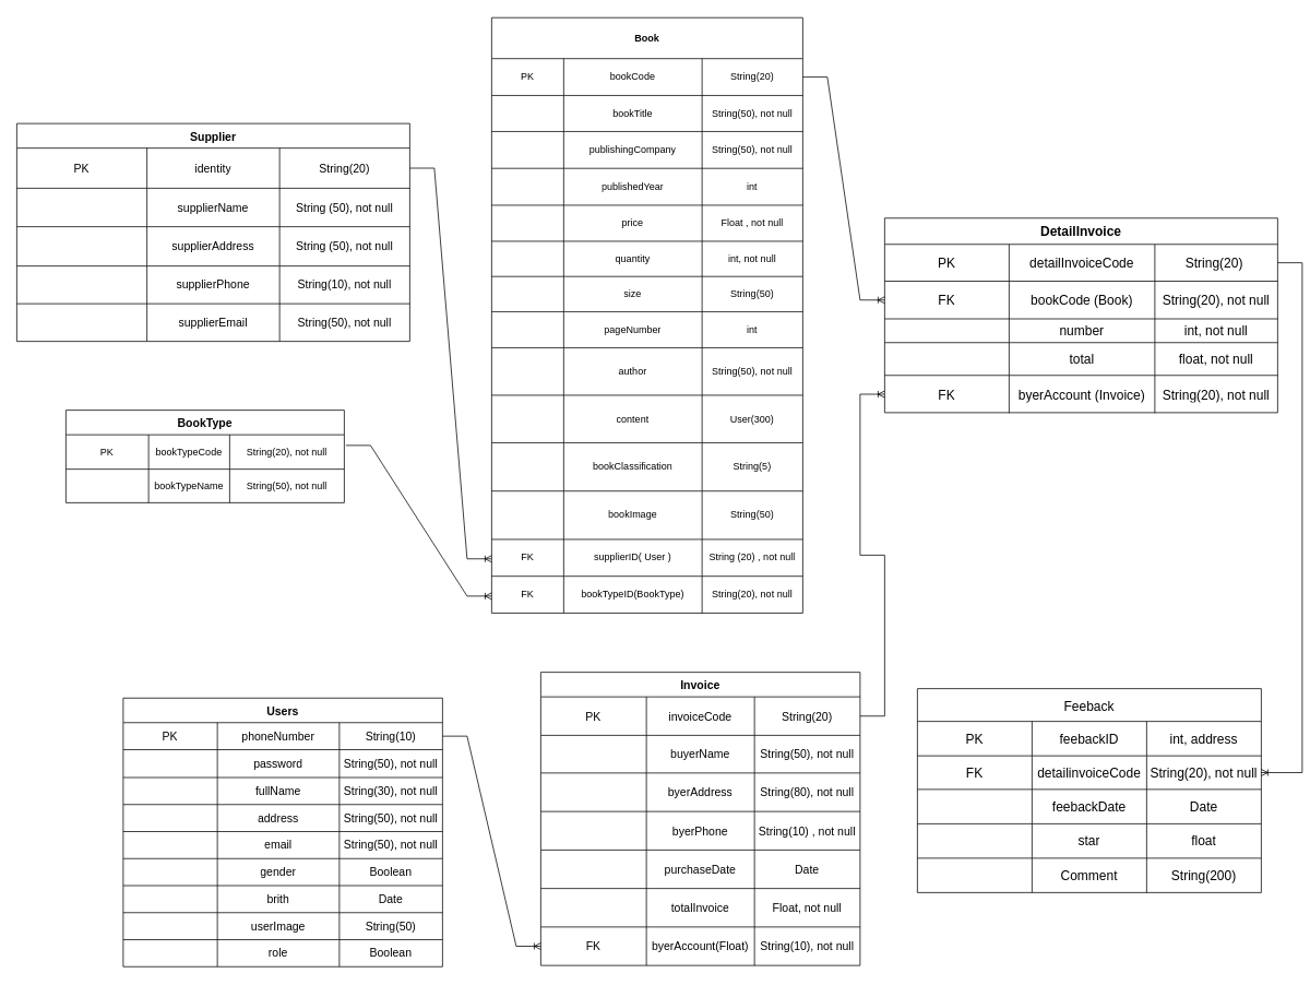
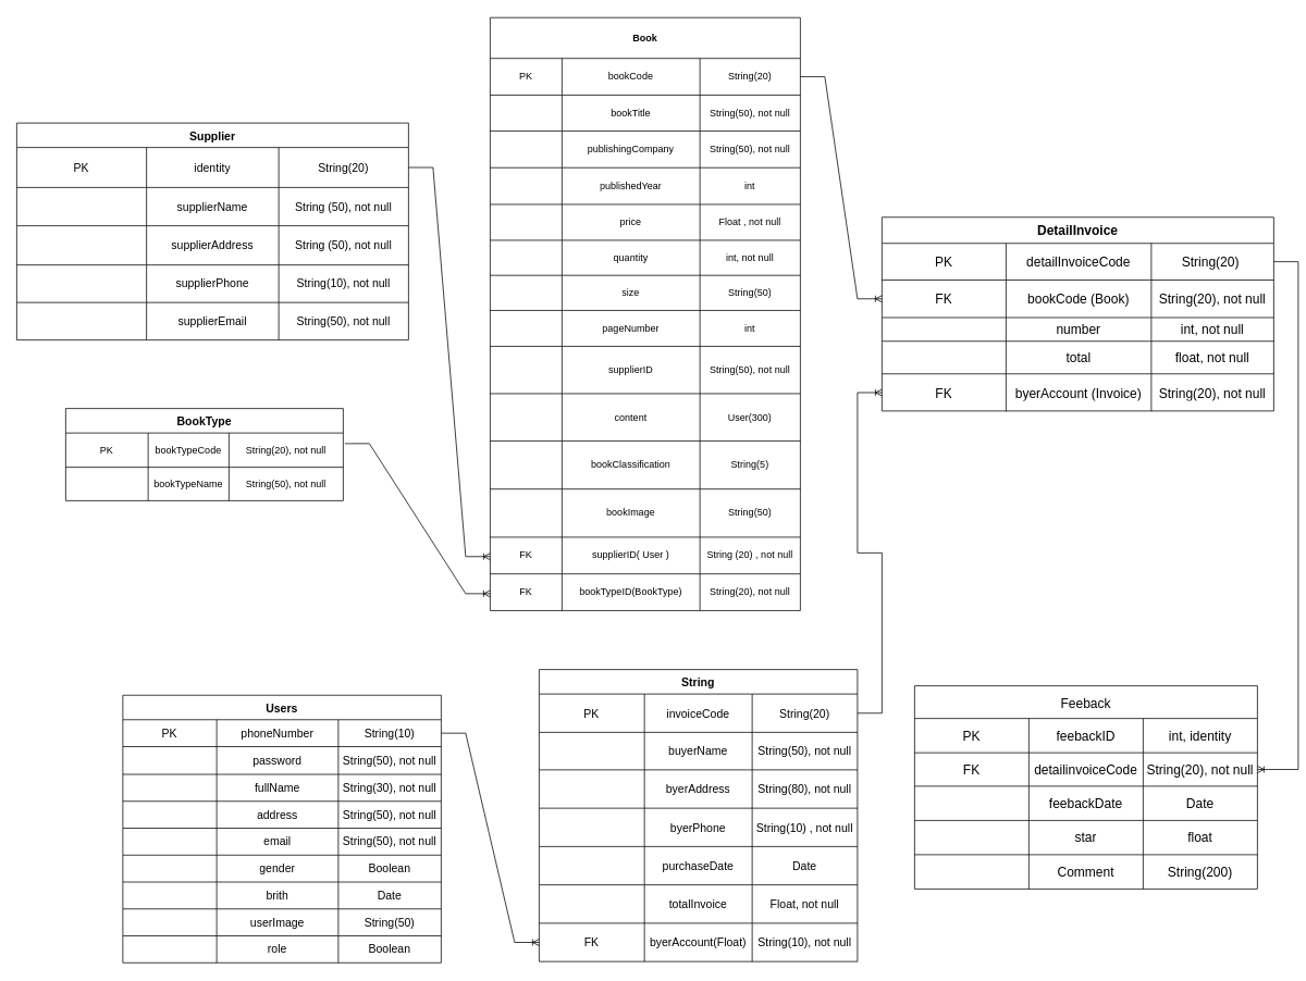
- <mxCell id="160" value="author" style="shape=partialRectangle;html=1;whiteSpace=wrap;connectable=0;fillColor=none;top=0;left=0;bottom=0;right=0;overflow=hidden;" parent="158" vertex="1"><mxGeometry x="88" width="169" height="58" as="geometry"><mxRectangle width="169" height="58" as="alternateBounds" /></mxGeometry></mxCell>
+ <mxCell id="160" value="supplierID" style="shape=partialRectangle;html=1;whiteSpace=wrap;connectable=0;fillColor=none;top=0;left=0;bottom=0;right=0;overflow=hidden;" parent="158" vertex="1"><mxGeometry x="88" width="169" height="58" as="geometry"><mxRectangle width="169" height="58" as="alternateBounds" /></mxGeometry></mxCell>
- <mxCell id="48" value="Invoice" style="shape=table;startSize=30;container=1;collapsible=0;childLayout=tableLayout;fontStyle=1;align=center;fontSize=14;" parent="1" vertex="1"><mxGeometry x="660" y="820" width="390" height="358" as="geometry" /></mxCell>
+ <mxCell id="48" value="String" style="shape=table;startSize=30;container=1;collapsible=0;childLayout=tableLayout;fontStyle=1;align=center;fontSize=14;" parent="1" vertex="1"><mxGeometry x="660" y="820" width="390" height="358" as="geometry" /></mxCell>
- <mxCell id="81" value="int, address" style="shape=partialRectangle;html=1;whiteSpace=wrap;connectable=0;strokeColor=inherit;overflow=hidden;fillColor=none;top=0;left=0;bottom=0;right=0;pointerEvents=1;fontSize=16;" parent="78" vertex="1"><mxGeometry x="280" width="140" height="42" as="geometry"><mxRectangle width="140" height="42" as="alternateBounds" /></mxGeometry></mxCell>
+ <mxCell id="81" value="int, identity" style="shape=partialRectangle;html=1;whiteSpace=wrap;connectable=0;strokeColor=inherit;overflow=hidden;fillColor=none;top=0;left=0;bottom=0;right=0;pointerEvents=1;fontSize=16;" parent="78" vertex="1"><mxGeometry x="280" width="140" height="42" as="geometry"><mxRectangle width="140" height="42" as="alternateBounds" /></mxGeometry></mxCell>
